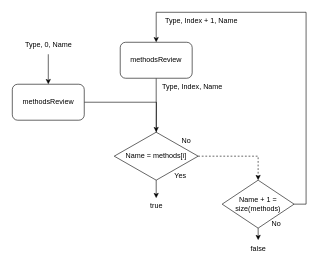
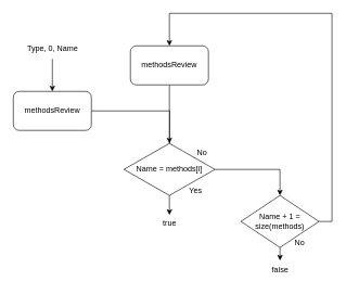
- <mxCell id="20" value="Type, Index + 1, Name" style="text;html=1;align=center;verticalAlign=middle;resizable=0;points=[];autosize=1;strokeColor=none;fillColor=none;" vertex="1" parent="1"><mxGeometry x="265" y="20" width="140" height="30" as="geometry" /></mxCell>
- <mxCell id="11" value="Type, Index, Name" style="text;html=1;align=center;verticalAlign=middle;resizable=0;points=[];autosize=1;strokeColor=none;fillColor=none;" vertex="1" parent="1"><mxGeometry x="260" y="130" width="120" height="30" as="geometry" /></mxCell>
- <mxCell id="9" style="edgeStyle=orthogonalEdgeStyle;rounded=0;orthogonalLoop=1;jettySize=auto;html=1;exitX=1;exitY=0.5;exitDx=0;exitDy=0;entryX=0.5;entryY=0;entryDx=0;entryDy=0;dashed=1;" edge="1" parent="1" source="10" target="17"><mxGeometry relative="1" as="geometry"><mxPoint x="430" y="300" as="targetPoint" /><Array as="points"><mxPoint x="430" y="260" /></Array></mxGeometry></mxCell>
+ <mxCell id="9" style="edgeStyle=orthogonalEdgeStyle;rounded=0;orthogonalLoop=1;jettySize=auto;html=1;exitX=1;exitY=0.5;exitDx=0;exitDy=0;entryX=0.5;entryY=0;entryDx=0;entryDy=0;" edge="1" parent="1" source="10" target="17"><mxGeometry relative="1" as="geometry"><mxPoint x="430" y="300" as="targetPoint" /><Array as="points"><mxPoint x="430" y="260" /></Array></mxGeometry></mxCell>
